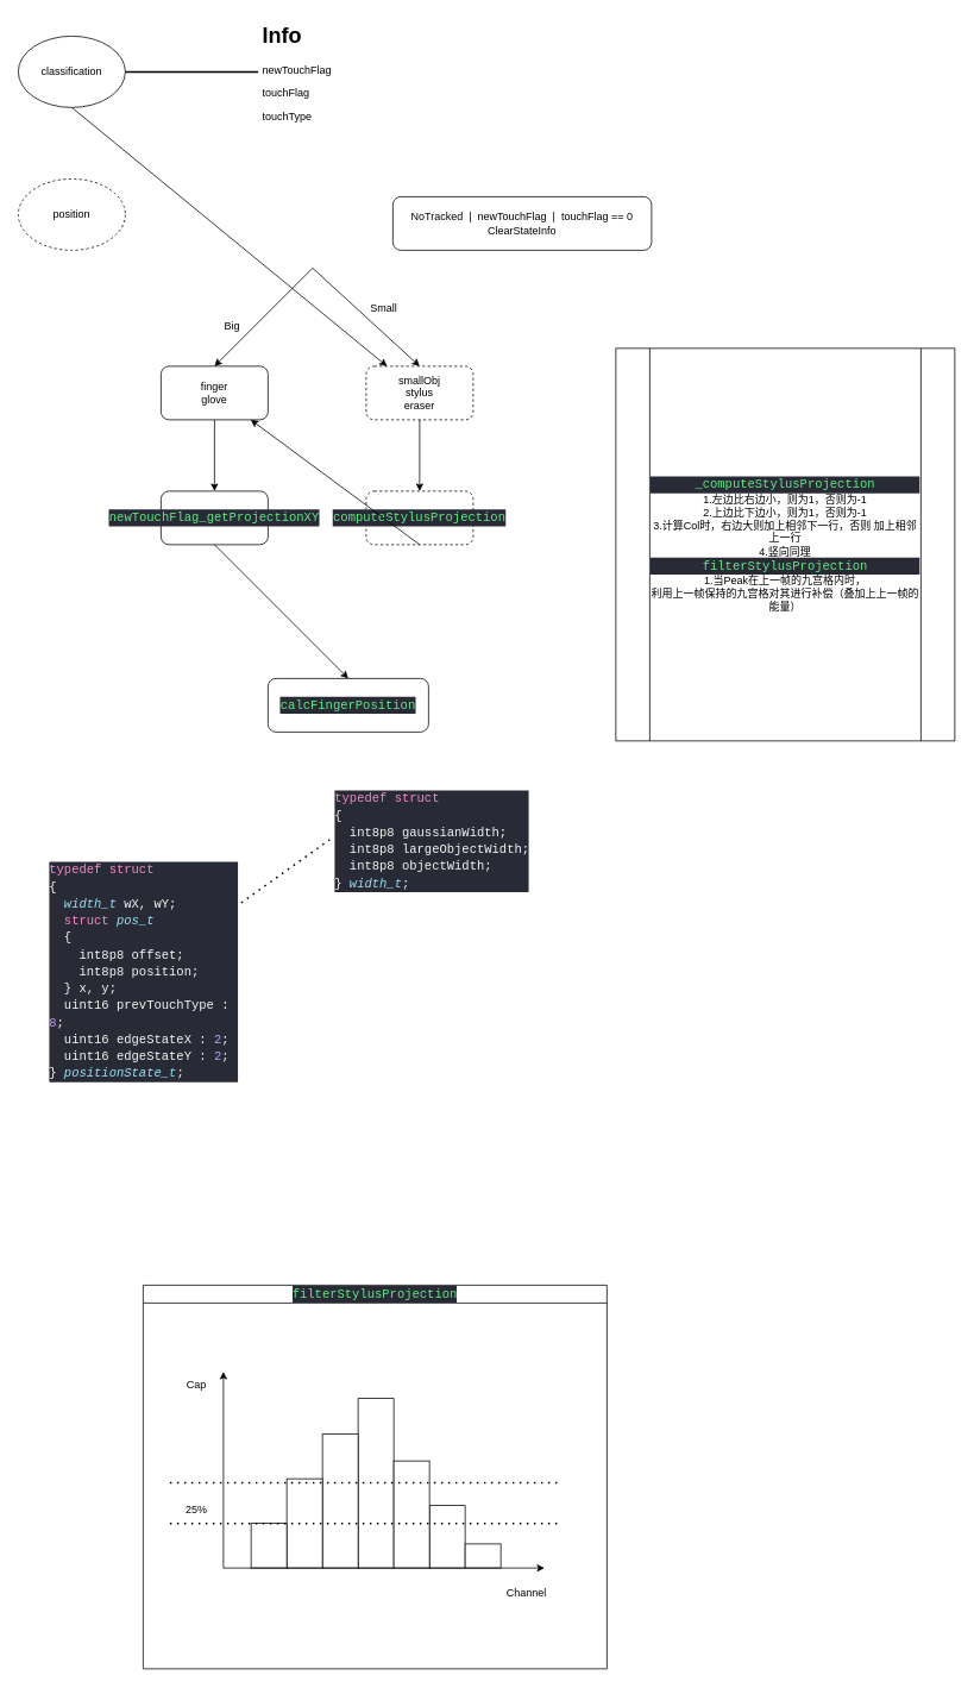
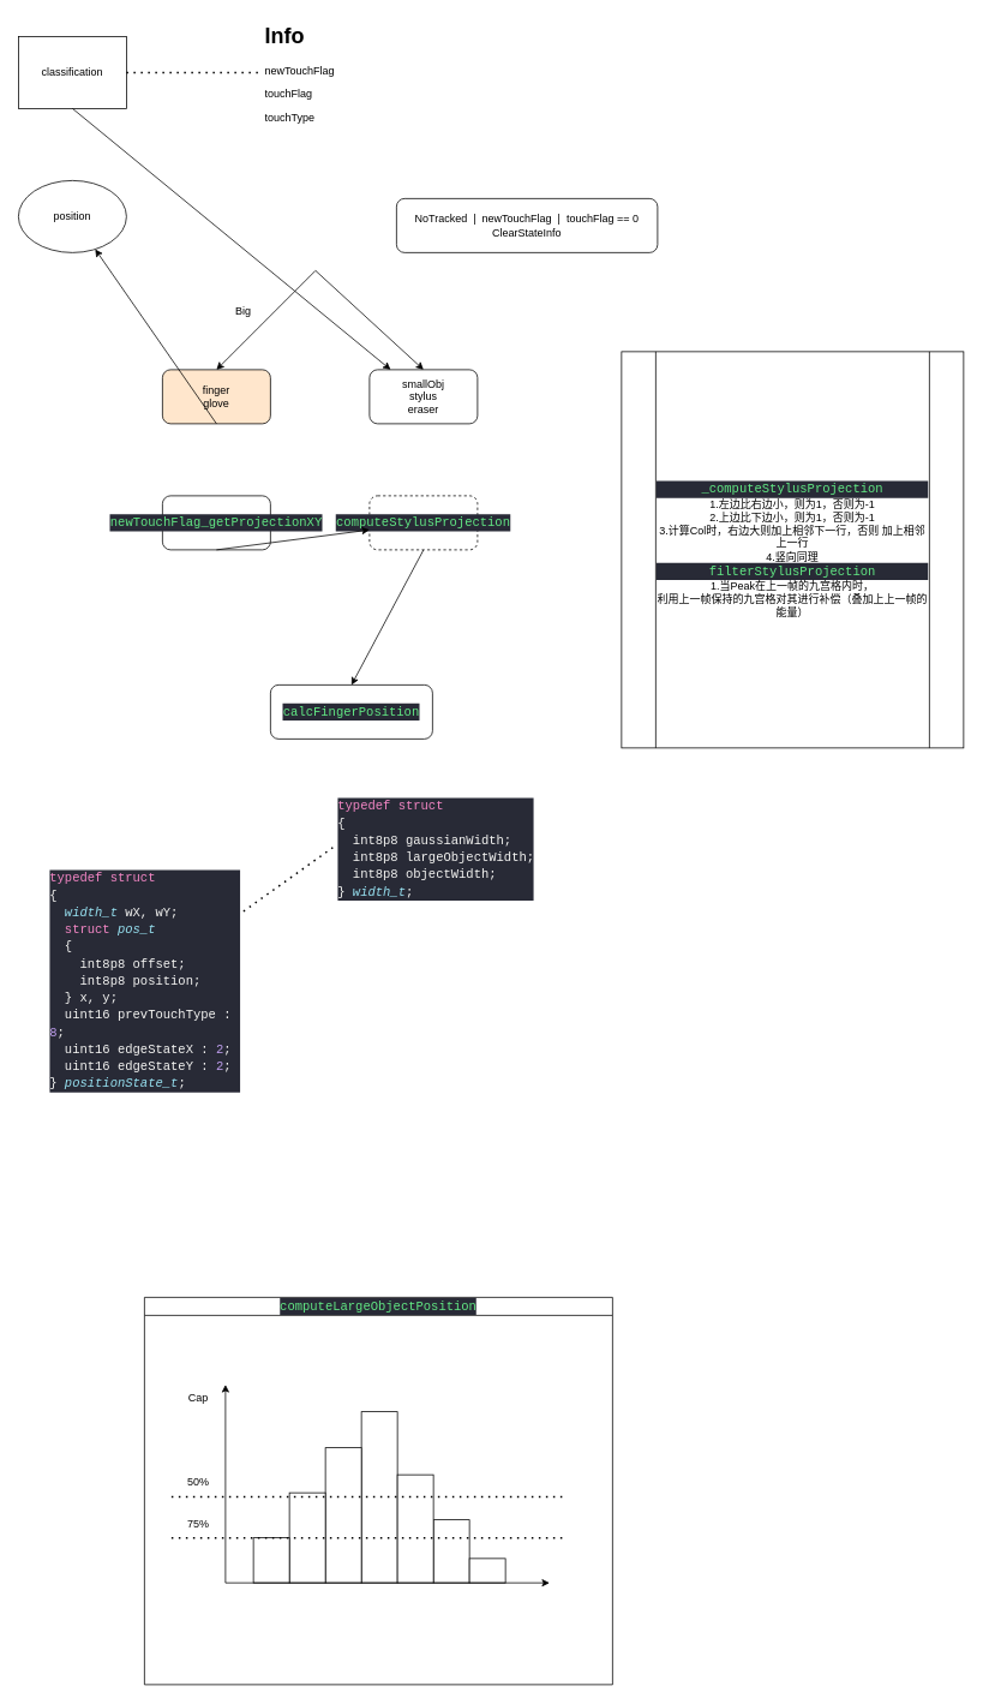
- <mxCell id="2" value="classification" style="ellipse;whiteSpace=wrap;html=1;" parent="1" vertex="1"><mxGeometry x="20" y="40" width="120" height="80" as="geometry" /></mxCell>
+ <mxCell id="2" value="classification" style="whiteSpace=wrap;html=1;rounded=0;" parent="1" vertex="1"><mxGeometry x="20" y="40" width="120" height="80" as="geometry" /></mxCell>
- <mxCell id="5" value="" style="endArrow=none;dashed=0;html=1;dashPattern=1 3;strokeWidth=2;rounded=0;exitX=1;exitY=0.5;exitDx=0;exitDy=0;entryX=0;entryY=0.5;entryDx=0;entryDy=0;" edge="1" parent="1" source="2" target="4"><mxGeometry width="50" height="50" relative="1" as="geometry"><mxPoint x="360" y="40" as="sourcePoint" /><mxPoint x="410" y="-10" as="targetPoint" /></mxGeometry></mxCell>
+ <mxCell id="5" value="" style="endArrow=none;dashed=1;html=1;dashPattern=1 3;strokeWidth=2;rounded=0;exitX=1;exitY=0.5;exitDx=0;exitDy=0;entryX=0;entryY=0.5;entryDx=0;entryDy=0;" edge="1" parent="1" source="2" target="4"><mxGeometry width="50" height="50" relative="1" as="geometry"><mxPoint x="360" y="40" as="sourcePoint" /><mxPoint x="410" y="-10" as="targetPoint" /></mxGeometry></mxCell>
- <mxCell id="3" value="position" style="ellipse;whiteSpace=wrap;html=1;dashed=1;" parent="1" vertex="1"><mxGeometry x="20" y="200" width="120" height="80" as="geometry" /></mxCell>
+ <mxCell id="3" value="position" style="ellipse;whiteSpace=wrap;html=1;" parent="1" vertex="1"><mxGeometry x="20" y="200" width="120" height="80" as="geometry" /></mxCell>
- <mxCell id="13" value="Small" style="text;html=1;strokeColor=none;fillColor=none;align=center;verticalAlign=middle;whiteSpace=wrap;rounded=0;" vertex="1" parent="1"><mxGeometry x="400" y="330" width="60" height="30" as="geometry" /></mxCell>
- <mxCell id="12" value="Big" style="text;html=1;strokeColor=none;fillColor=none;align=center;verticalAlign=middle;whiteSpace=wrap;rounded=0;" vertex="1" parent="1"><mxGeometry x="230" y="350" width="60" height="30" as="geometry" /></mxCell>
+ <mxCell id="12" value="Big" style="text;html=1;strokeColor=none;fillColor=none;align=center;verticalAlign=middle;whiteSpace=wrap;rounded=0;" vertex="1" parent="1"><mxGeometry x="240" y="330" width="60" height="30" as="geometry" /></mxCell>
- <mxCell id="8" value="finger&lt;br&gt;glove" style="rounded=1;whiteSpace=wrap;html=1;" vertex="1" parent="1"><mxGeometry x="180" y="410" width="120" height="60" as="geometry" /></mxCell>
+ <mxCell id="8" value="finger&lt;br&gt;glove" style="rounded=1;whiteSpace=wrap;html=1;fillColor=#ffe6cc;" vertex="1" parent="1"><mxGeometry x="180" y="410" width="120" height="60" as="geometry" /></mxCell>
- <mxCell id="9" value="smallObj&lt;br&gt;stylus&lt;br&gt;eraser" style="rounded=1;whiteSpace=wrap;html=1;dashed=1;" vertex="1" parent="1"><mxGeometry x="410" y="410" width="120" height="60" as="geometry" /></mxCell>
+ <mxCell id="9" value="smallObj&lt;br&gt;stylus&lt;br&gt;eraser" style="rounded=1;whiteSpace=wrap;html=1;" vertex="1" parent="1"><mxGeometry x="410" y="410" width="120" height="60" as="geometry" /></mxCell>
- <mxCell id="16" value="" style="endArrow=classic;html=1;rounded=0;exitX=0.5;exitY=1;exitDx=0;exitDy=0;" edge="1" parent="1" source="8" target="14"><mxGeometry width="50" height="50" relative="1" as="geometry"><mxPoint x="360" y="700" as="sourcePoint" /><mxPoint x="410" y="650" as="targetPoint" /></mxGeometry></mxCell>
+ <mxCell id="16" value="" style="endArrow=classic;html=1;rounded=0;exitX=0.5;exitY=1;exitDx=0;exitDy=0;" edge="1" parent="1" source="8" target="3"><mxGeometry width="50" height="50" relative="1" as="geometry"><mxPoint x="360" y="700" as="sourcePoint" /><mxPoint x="410" y="650" as="targetPoint" /></mxGeometry></mxCell>
- <mxCell id="20" value="" style="endArrow=classic;html=1;rounded=0;exitX=0.5;exitY=1;exitDx=0;exitDy=0;" edge="1" parent="1" source="15" target="8"><mxGeometry width="50" height="50" relative="1" as="geometry"><mxPoint x="360" y="700" as="sourcePoint" /><mxPoint x="410" y="650" as="targetPoint" /></mxGeometry></mxCell>
+ <mxCell id="20" value="" style="endArrow=classic;html=1;rounded=0;exitX=0.5;exitY=1;exitDx=0;exitDy=0;entryX=0.5;entryY=0;entryDx=0;entryDy=0;" edge="1" parent="1" source="15" target="18"><mxGeometry width="50" height="50" relative="1" as="geometry"><mxPoint x="360" y="700" as="sourcePoint" /><mxPoint x="410" y="650" as="targetPoint" /></mxGeometry></mxCell>
- <mxCell id="17" value="" style="endArrow=classic;html=1;rounded=0;exitX=0.5;exitY=1;exitDx=0;exitDy=0;" edge="1" parent="1" source="9" target="15"><mxGeometry width="50" height="50" relative="1" as="geometry"><mxPoint x="360" y="700" as="sourcePoint" /><mxPoint x="410" y="650" as="targetPoint" /></mxGeometry></mxCell>
- <mxCell id="19" value="" style="endArrow=classic;html=1;rounded=0;exitX=0.5;exitY=1;exitDx=0;exitDy=0;entryX=0.5;entryY=0;entryDx=0;entryDy=0;" edge="1" parent="1" source="14" target="18"><mxGeometry width="50" height="50" relative="1" as="geometry"><mxPoint x="360" y="700" as="sourcePoint" /><mxPoint x="410" y="650" as="targetPoint" /></mxGeometry></mxCell>
+ <mxCell id="19" value="" style="endArrow=classic;html=1;rounded=0;exitX=0.5;exitY=1;exitDx=0;exitDy=0;" edge="1" parent="1" source="14" target="15"><mxGeometry width="50" height="50" relative="1" as="geometry"><mxPoint x="360" y="700" as="sourcePoint" /><mxPoint x="410" y="650" as="targetPoint" /></mxGeometry></mxCell>
- <mxCell id="25" value="&lt;div style=&quot;color: rgb(246, 246, 244); background-color: rgb(40, 42, 54); font-family: Consolas, &amp;quot;Courier New&amp;quot;, monospace; font-weight: normal; font-size: 14px; line-height: 19px;&quot;&gt;&lt;span style=&quot;color: #62e884;&quot;&gt;filterStylusProjection&lt;/span&gt;&lt;/div&gt;" style="swimlane;whiteSpace=wrap;html=1;startSize=20;" vertex="1" parent="1"><mxGeometry x="160" y="1440" width="520" height="430" as="geometry" /></mxCell>
+ <mxCell id="25" value="&lt;div style=&quot;color: rgb(246, 246, 244); background-color: rgb(40, 42, 54); font-family: Consolas, &amp;quot;Courier New&amp;quot;, monospace; font-weight: normal; font-size: 14px; line-height: 19px;&quot;&gt;&lt;span style=&quot;color: #62e884;&quot;&gt;computeLargeObjectPosition&lt;/span&gt;&lt;/div&gt;" style="swimlane;whiteSpace=wrap;html=1;startSize=20;" vertex="1" parent="1"><mxGeometry x="160" y="1440" width="520" height="430" as="geometry" /></mxCell>
+ <mxCell id="37" value="50%" style="text;html=1;strokeColor=none;fillColor=none;align=center;verticalAlign=middle;whiteSpace=wrap;rounded=0;" vertex="1" parent="25"><mxGeometry x="30" y="190" width="60" height="30" as="geometry" /></mxCell>
- <mxCell id="38" value="25%" style="text;html=1;strokeColor=none;fillColor=none;align=center;verticalAlign=middle;whiteSpace=wrap;rounded=0;" vertex="1" parent="25"><mxGeometry x="30" y="237" width="60" height="30" as="geometry" /></mxCell>
+ <mxCell id="38" value="75%" style="text;html=1;strokeColor=none;fillColor=none;align=center;verticalAlign=middle;whiteSpace=wrap;rounded=0;" vertex="1" parent="25"><mxGeometry x="30" y="237" width="60" height="30" as="geometry" /></mxCell>
- <mxCell id="33" value="Channel" style="text;html=1;strokeColor=none;fillColor=none;align=center;verticalAlign=middle;whiteSpace=wrap;rounded=0;" vertex="1" parent="25"><mxGeometry x="400" y="330" width="60" height="30" as="geometry" /></mxCell>
